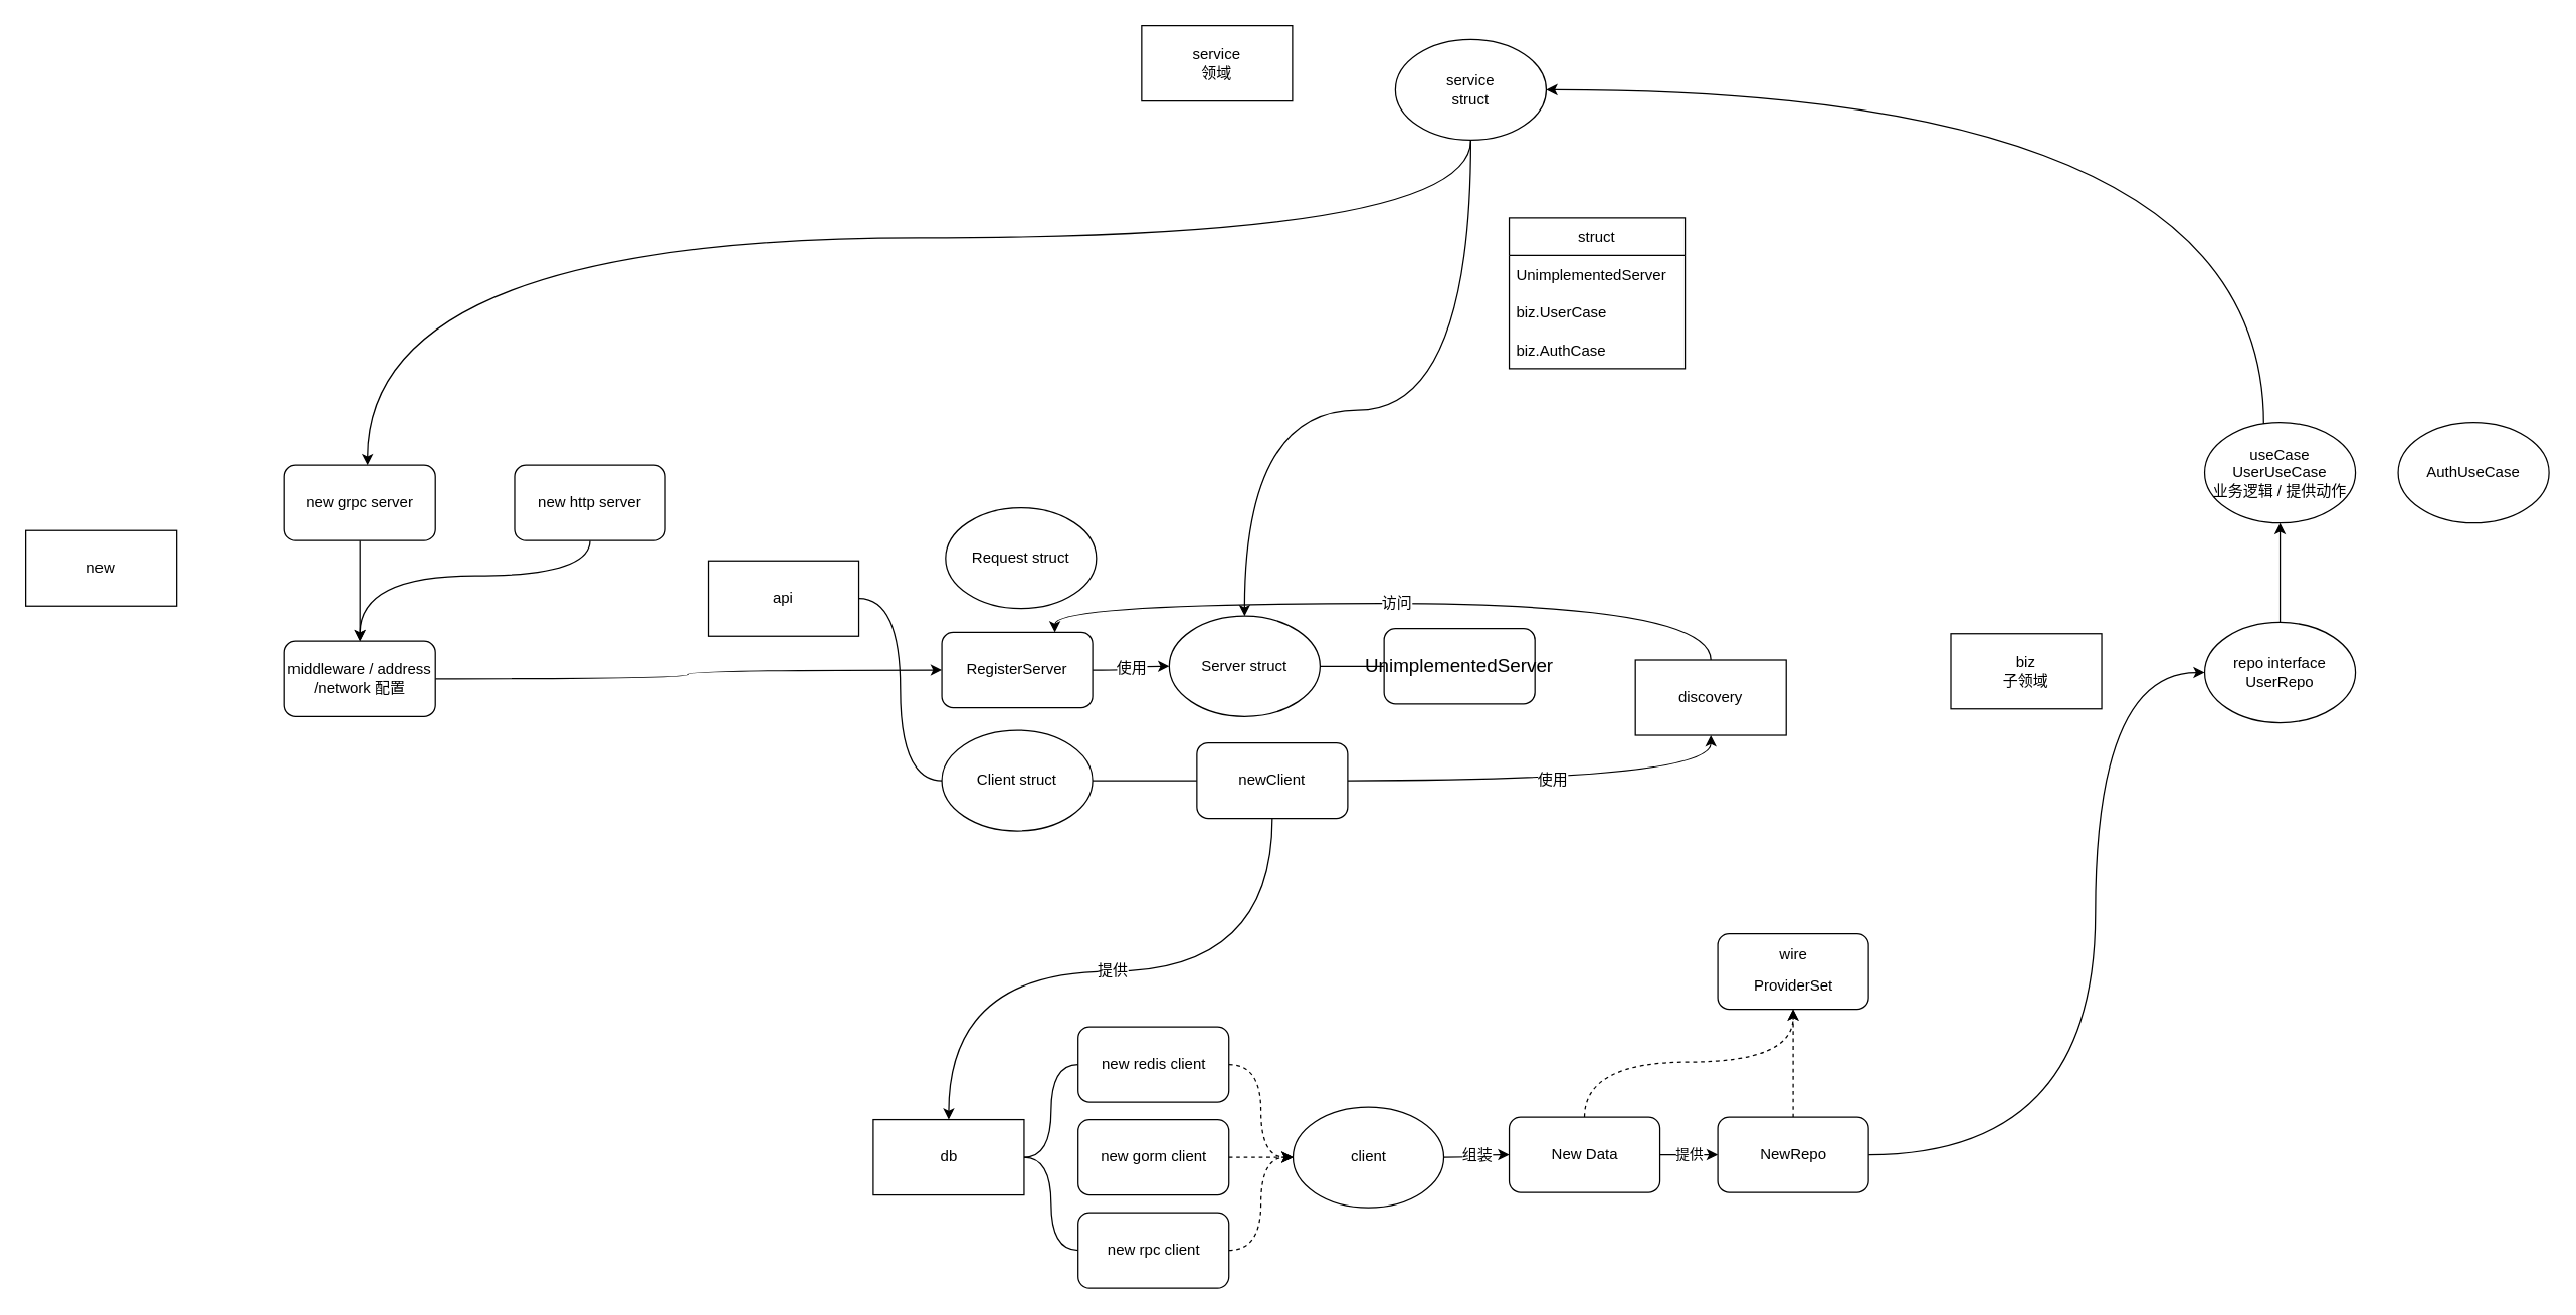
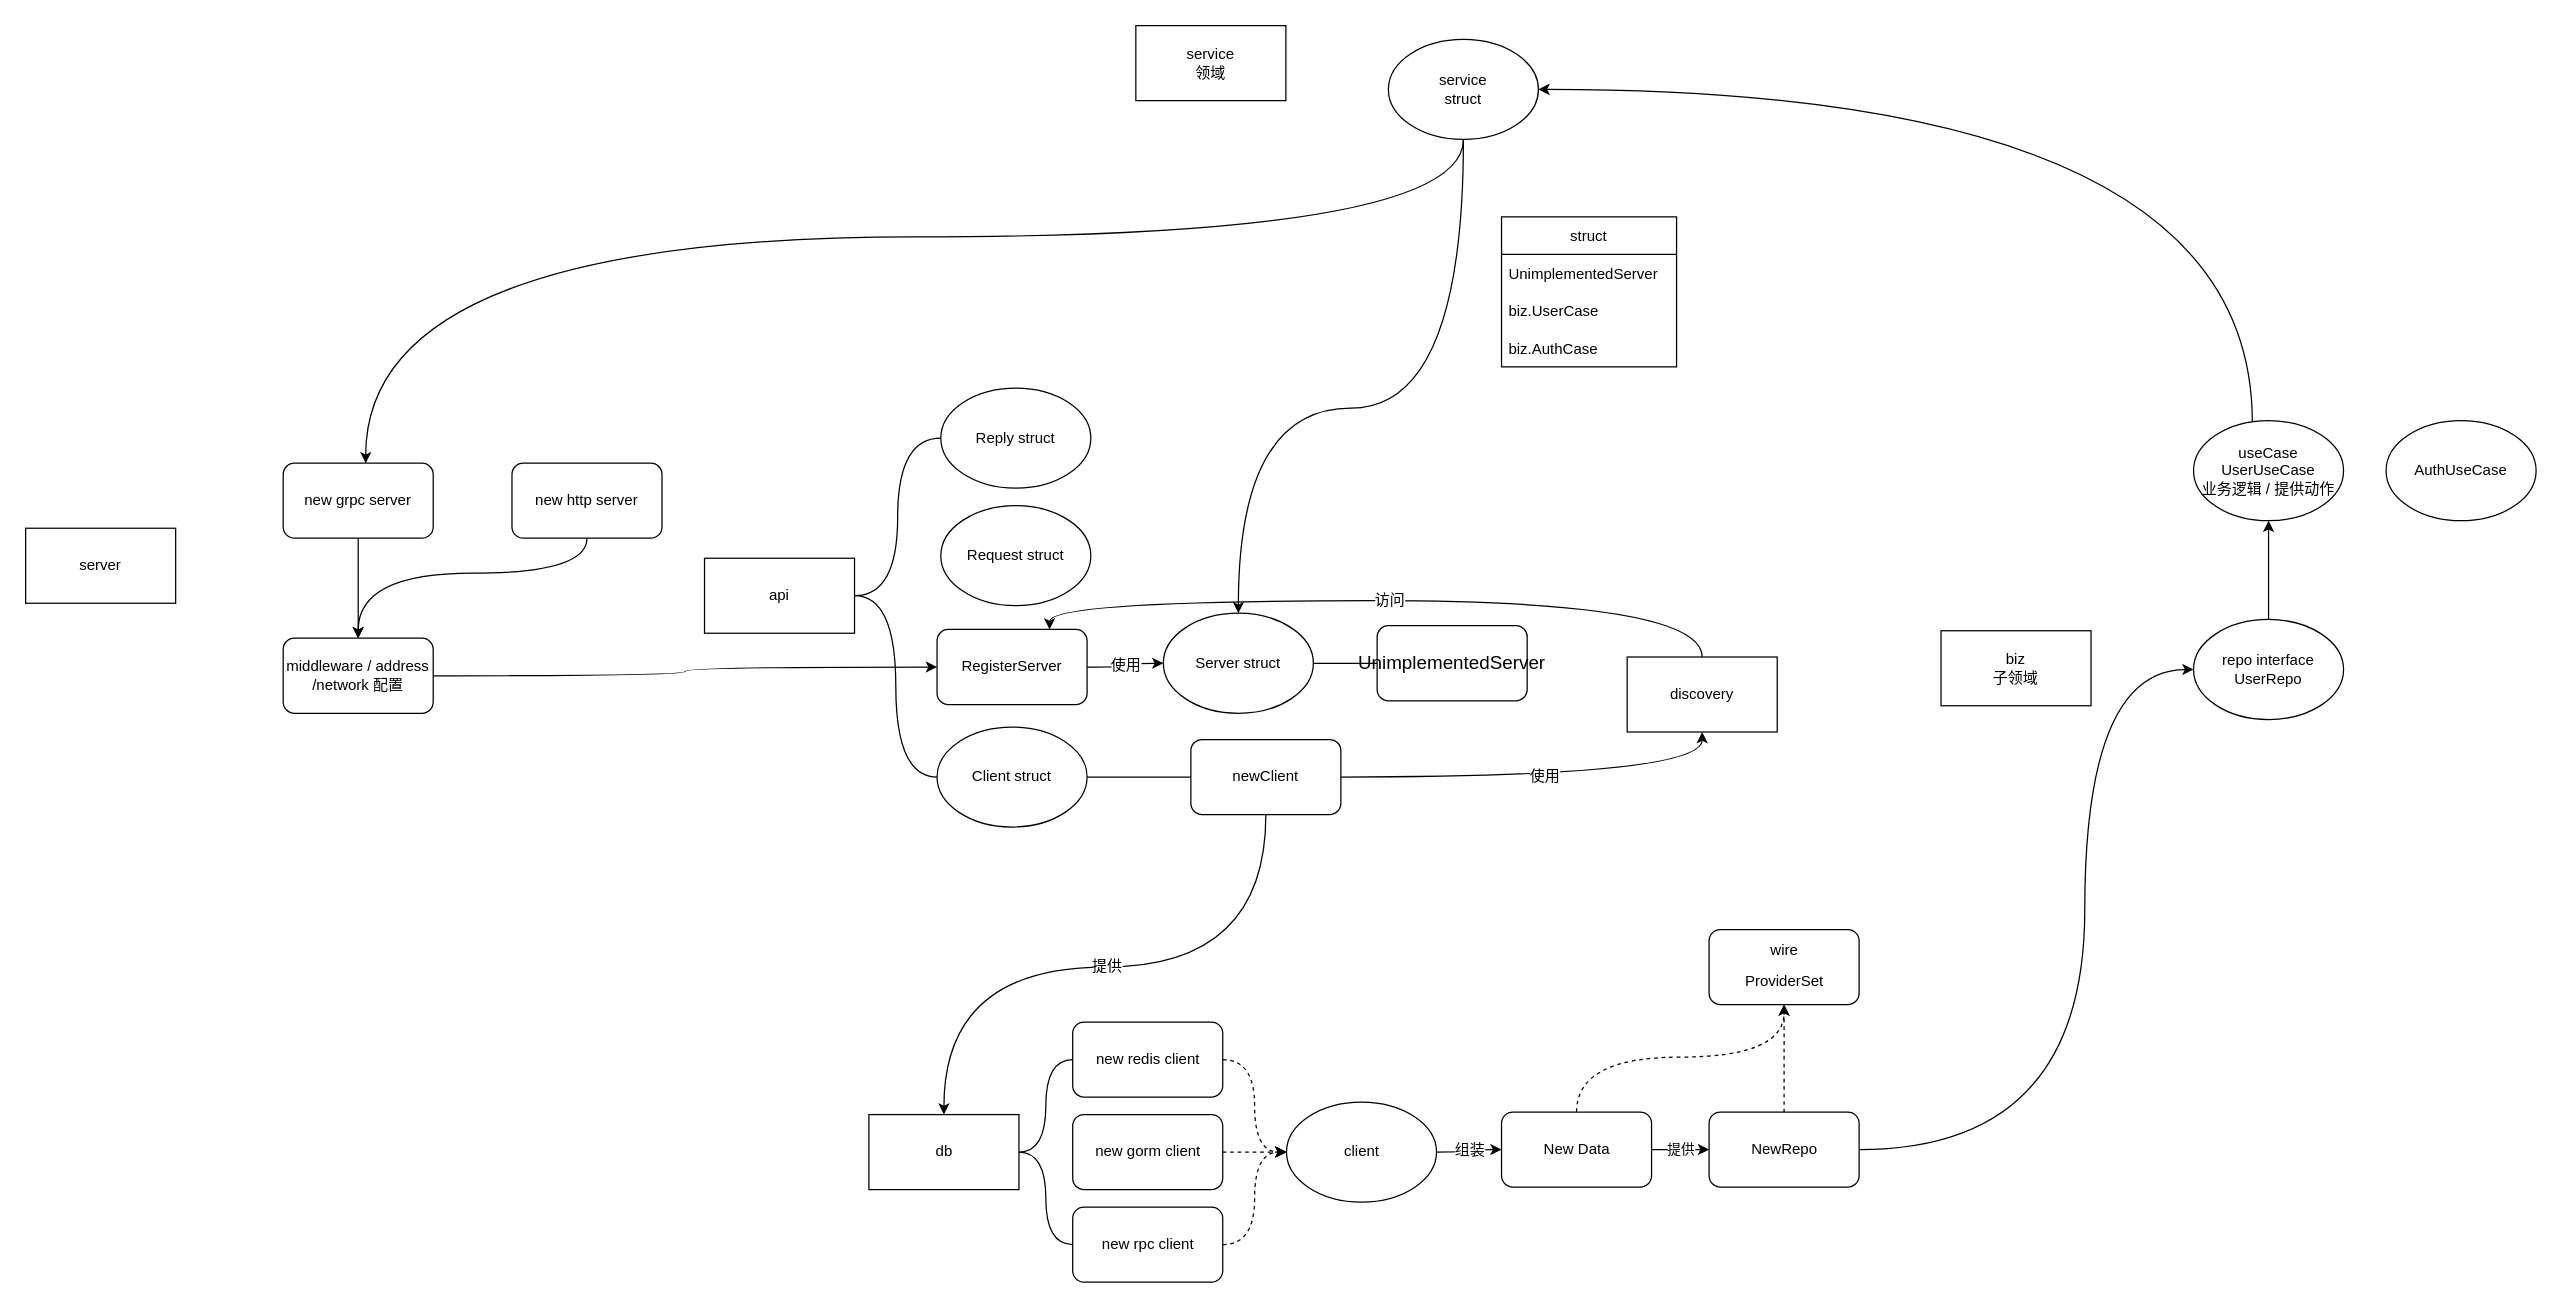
+ <mxCell id="10" value="Reply struct" style="ellipse;whiteSpace=wrap;html=1;" parent="1" vertex="1"><mxGeometry x="752" y="310" width="120" height="80" as="geometry" /></mxCell>
+ <mxCell id="2" style="edgeStyle=orthogonalEdgeStyle;rounded=0;orthogonalLoop=1;jettySize=auto;html=1;entryX=0;entryY=0.5;entryDx=0;entryDy=0;curved=1;endArrow=none;endFill=0;" parent="1" source="4" target="10" edge="1"><mxGeometry relative="1" as="geometry" /></mxCell>
- <mxCell id="49" value="new" style="rounded=0;whiteSpace=wrap;html=1;fontFamily=Helvetica;fontSize=12;" parent="1" vertex="1"><mxGeometry x="20" y="422" width="120" height="60" as="geometry" /></mxCell>
+ <mxCell id="49" value="server" style="rounded=0;whiteSpace=wrap;html=1;fontFamily=Helvetica;fontSize=12;" parent="1" vertex="1"><mxGeometry x="20" y="422" width="120" height="60" as="geometry" /></mxCell>
